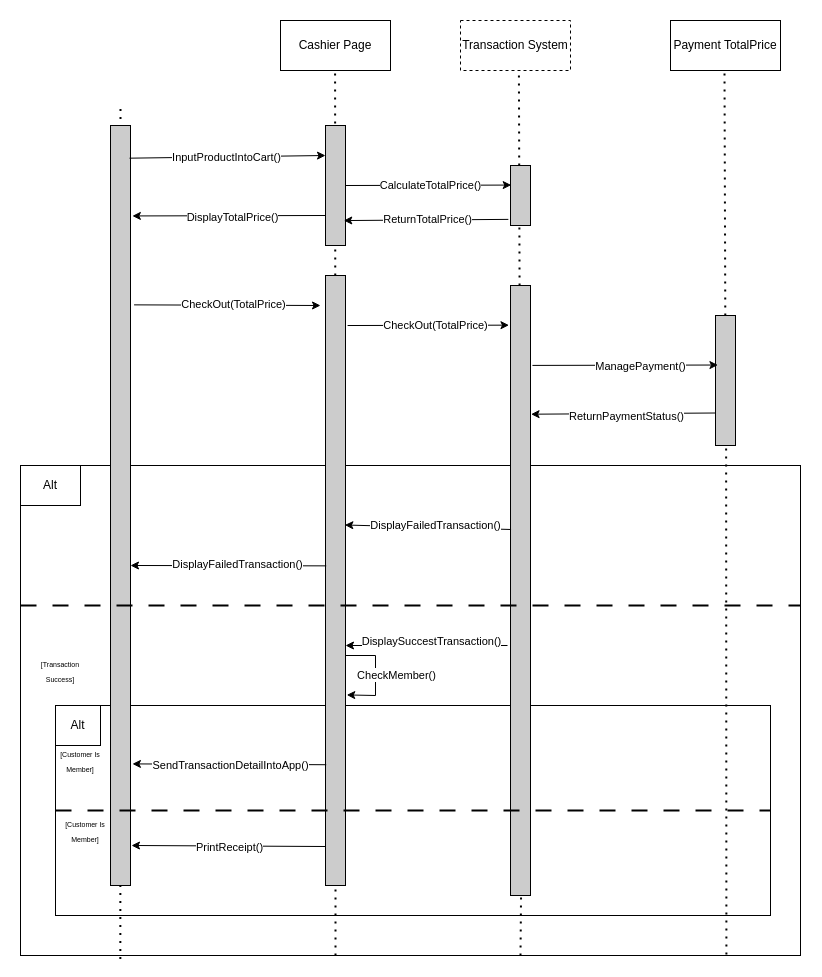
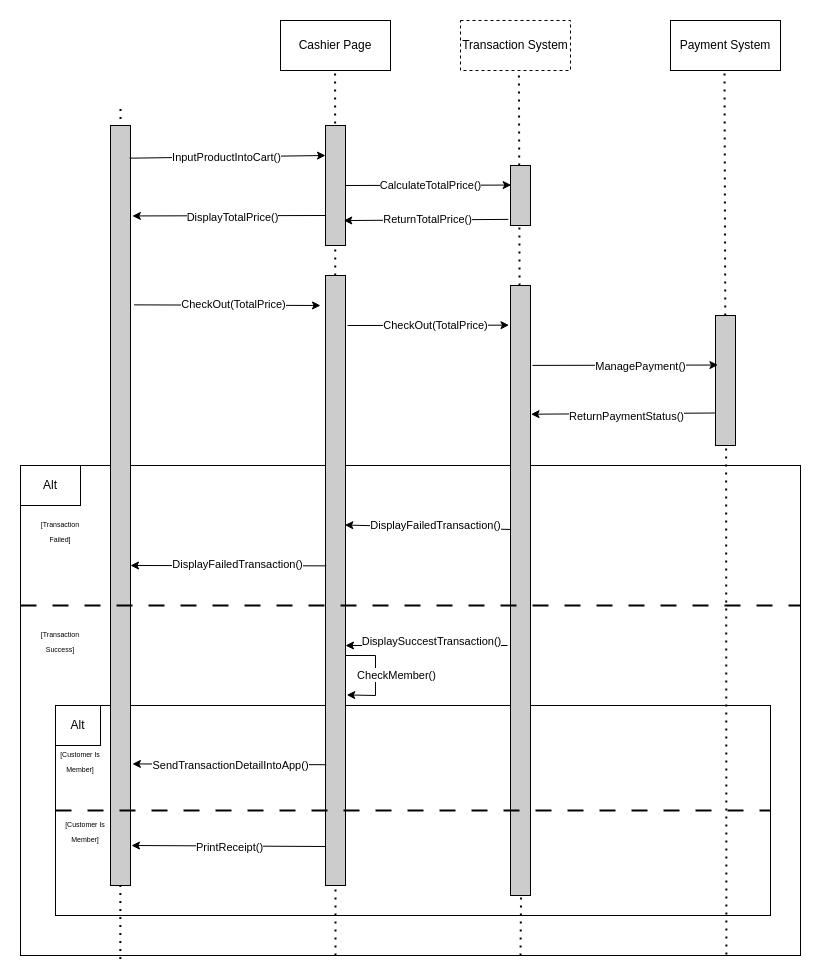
- <mxCell id="24" value="Payment TotalPrice" style="rounded=0;whiteSpace=wrap;html=1;" vertex="1" parent="1"><mxGeometry x="670" y="20" width="110" height="50" as="geometry" /></mxCell>
+ <mxCell id="24" value="Payment System" style="rounded=0;whiteSpace=wrap;html=1;" vertex="1" parent="1"><mxGeometry x="670" y="20" width="110" height="50" as="geometry" /></mxCell>
+ <mxCell id="37" value="&lt;font style=&quot;font-size: 7px;&quot;&gt;[Transaction Failed]&lt;/font&gt;" style="text;html=1;align=center;verticalAlign=middle;whiteSpace=wrap;rounded=0;" vertex="1" parent="1"><mxGeometry x="30" y="515" width="60" height="30" as="geometry" /></mxCell>
- <mxCell id="43" value="&lt;font style=&quot;font-size: 7px;&quot;&gt;[Transaction Success]&lt;/font&gt;" style="text;html=1;align=center;verticalAlign=middle;whiteSpace=wrap;rounded=0;" vertex="1" parent="1"><mxGeometry x="30" y="655" width="60" height="30" as="geometry" /></mxCell>
+ <mxCell id="43" value="&lt;font style=&quot;font-size: 7px;&quot;&gt;[Transaction Success]&lt;/font&gt;" style="text;html=1;align=center;verticalAlign=middle;whiteSpace=wrap;rounded=0;" vertex="1" parent="1"><mxGeometry x="30" y="625" width="60" height="30" as="geometry" /></mxCell>
